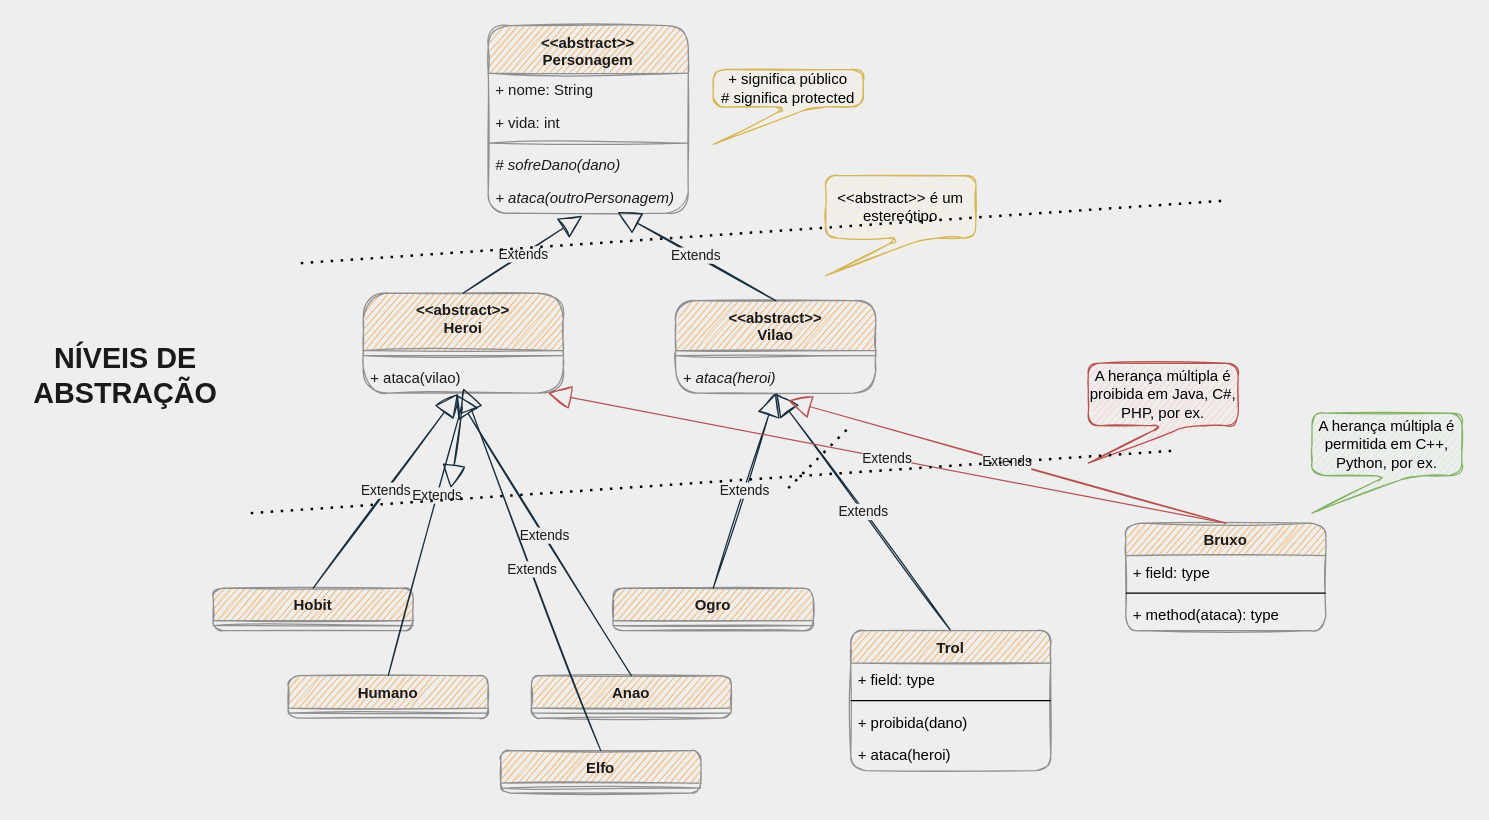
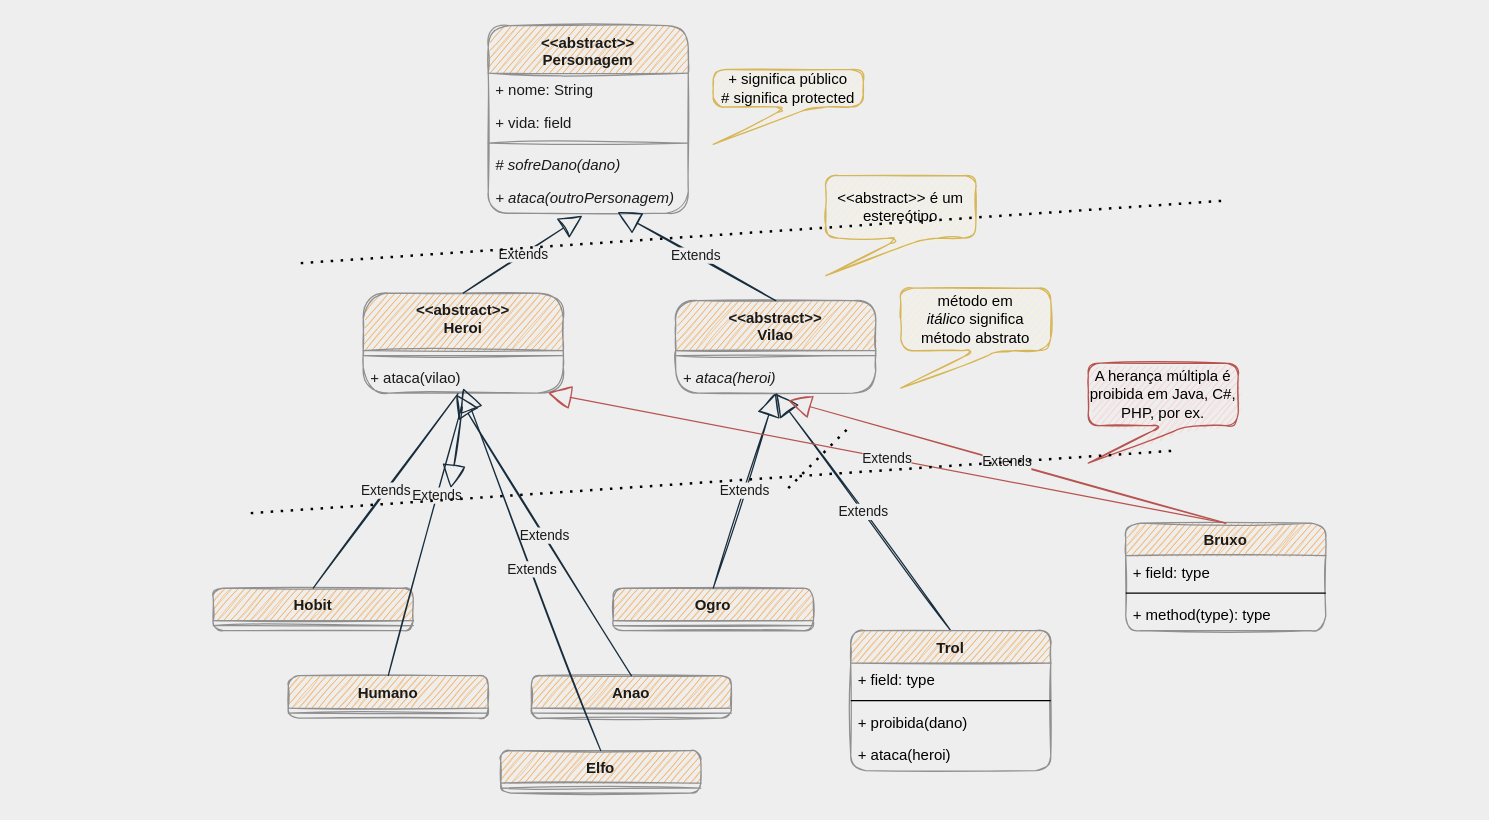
- <mxCell id="33" value="+ vida: int" style="text;strokeColor=none;fillColor=none;align=left;verticalAlign=top;spacingLeft=4;spacingRight=4;overflow=hidden;rotatable=0;points=[[0,0.5],[1,0.5]];portConstraint=eastwest;fontColor=#1A1A1A;sketch=1;rounded=1;" parent="31" vertex="1"><mxGeometry y="64" width="160" height="26" as="geometry" /></mxCell>
+ <mxCell id="33" value="+ vida: field" style="text;strokeColor=none;fillColor=none;align=left;verticalAlign=top;spacingLeft=4;spacingRight=4;overflow=hidden;rotatable=0;points=[[0,0.5],[1,0.5]];portConstraint=eastwest;fontColor=#1A1A1A;sketch=1;rounded=1;" parent="31" vertex="1"><mxGeometry y="64" width="160" height="26" as="geometry" /></mxCell>
+ <mxCell id="51" value="método em &lt;i&gt;itálico&lt;/i&gt;&amp;nbsp;significa método abstrato" style="shape=callout;whiteSpace=wrap;html=1;perimeter=calloutPerimeter;rounded=1;sketch=1;strokeColor=#d6b656;fillColor=#fff2cc;position2=0;" parent="1" vertex="1"><mxGeometry x="720" y="230" width="120" height="80" as="geometry" /></mxCell>
- <mxCell id="50" value="NÍVEIS DE ABSTRAÇÃO" style="text;html=1;strokeColor=none;fillColor=none;align=center;verticalAlign=middle;whiteSpace=wrap;rounded=0;sketch=1;fontColor=#1A1A1A;fontSize=23;fontStyle=1" parent="1" vertex="1"><mxGeometry x="20" y="250" width="160" height="100" as="geometry" /></mxCell>
- <mxCell id="20" value="Extends" style="endArrow=block;endSize=16;endFill=0;html=1;strokeColor=#182E3E;fontColor=#1A1A1A;exitX=0.5;exitY=0;exitDx=0;exitDy=0;entryX=0.474;entryY=1.015;entryDx=0;entryDy=0;entryPerimeter=0;labelBackgroundColor=#EEEEEE;sketch=1;" parent="1" source="8" target="4" edge="1"><mxGeometry width="160" relative="1" as="geometry"><mxPoint x="580" y="480" as="sourcePoint" /><mxPoint x="630" y="428" as="targetPoint" /></mxGeometry></mxCell>
+ <mxCell id="20" value="Extends" style="endArrow=none;endSize=16;endFill=0;html=1;strokeColor=#182E3E;fontColor=#1A1A1A;exitX=0.5;exitY=0;exitDx=0;exitDy=0;entryX=0.474;entryY=1.015;entryDx=0;entryDy=0;entryPerimeter=0;labelBackgroundColor=#EEEEEE;sketch=1;" parent="1" source="8" target="4" edge="1"><mxGeometry width="160" relative="1" as="geometry"><mxPoint x="580" y="480" as="sourcePoint" /><mxPoint x="630" y="428" as="targetPoint" /></mxGeometry></mxCell>
- <mxCell id="46" value="A herança múltipla é permitida em C++, Python, por ex." style="shape=callout;whiteSpace=wrap;html=1;perimeter=calloutPerimeter;rounded=1;sketch=1;strokeColor=#82b366;fillColor=#d5e8d4;position2=0;" parent="1" vertex="1"><mxGeometry x="1049" y="330" width="120" height="80" as="geometry" /></mxCell>
- <mxCell id="42" value="+ method(ataca): type" style="text;strokeColor=none;fillColor=none;align=left;verticalAlign=top;spacingLeft=4;spacingRight=4;overflow=hidden;rotatable=0;points=[[0,0.5],[1,0.5]];portConstraint=eastwest;" parent="39" vertex="1"><mxGeometry y="60" width="160" height="26" as="geometry" /></mxCell>
+ <mxCell id="42" value="+ method(type): type" style="text;strokeColor=none;fillColor=none;align=left;verticalAlign=top;spacingLeft=4;spacingRight=4;overflow=hidden;rotatable=0;points=[[0,0.5],[1,0.5]];portConstraint=eastwest;" parent="39" vertex="1"><mxGeometry y="60" width="160" height="26" as="geometry" /></mxCell>
